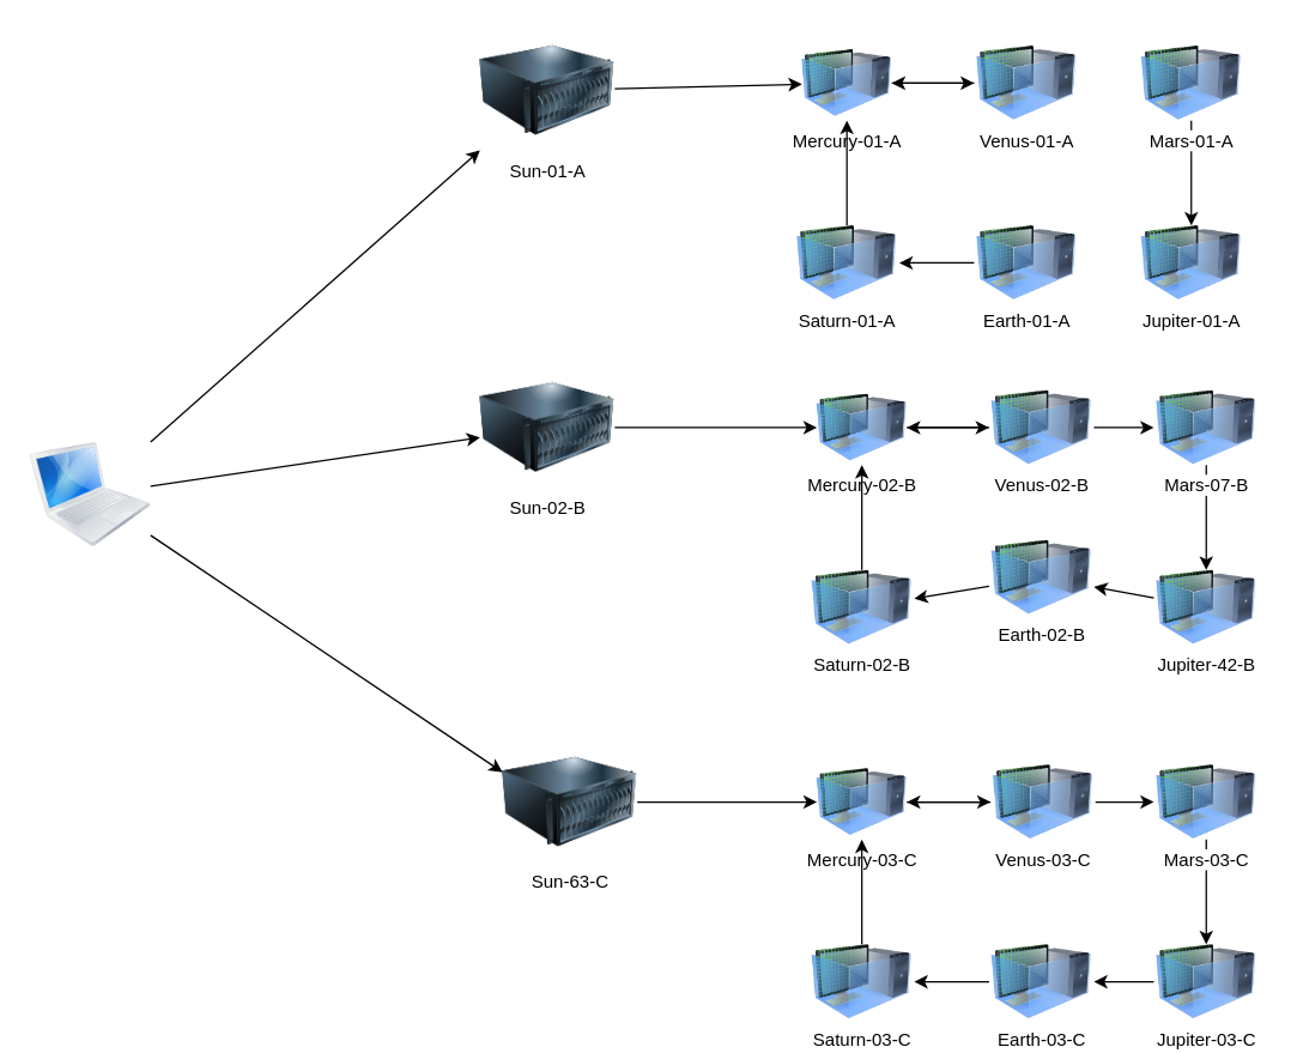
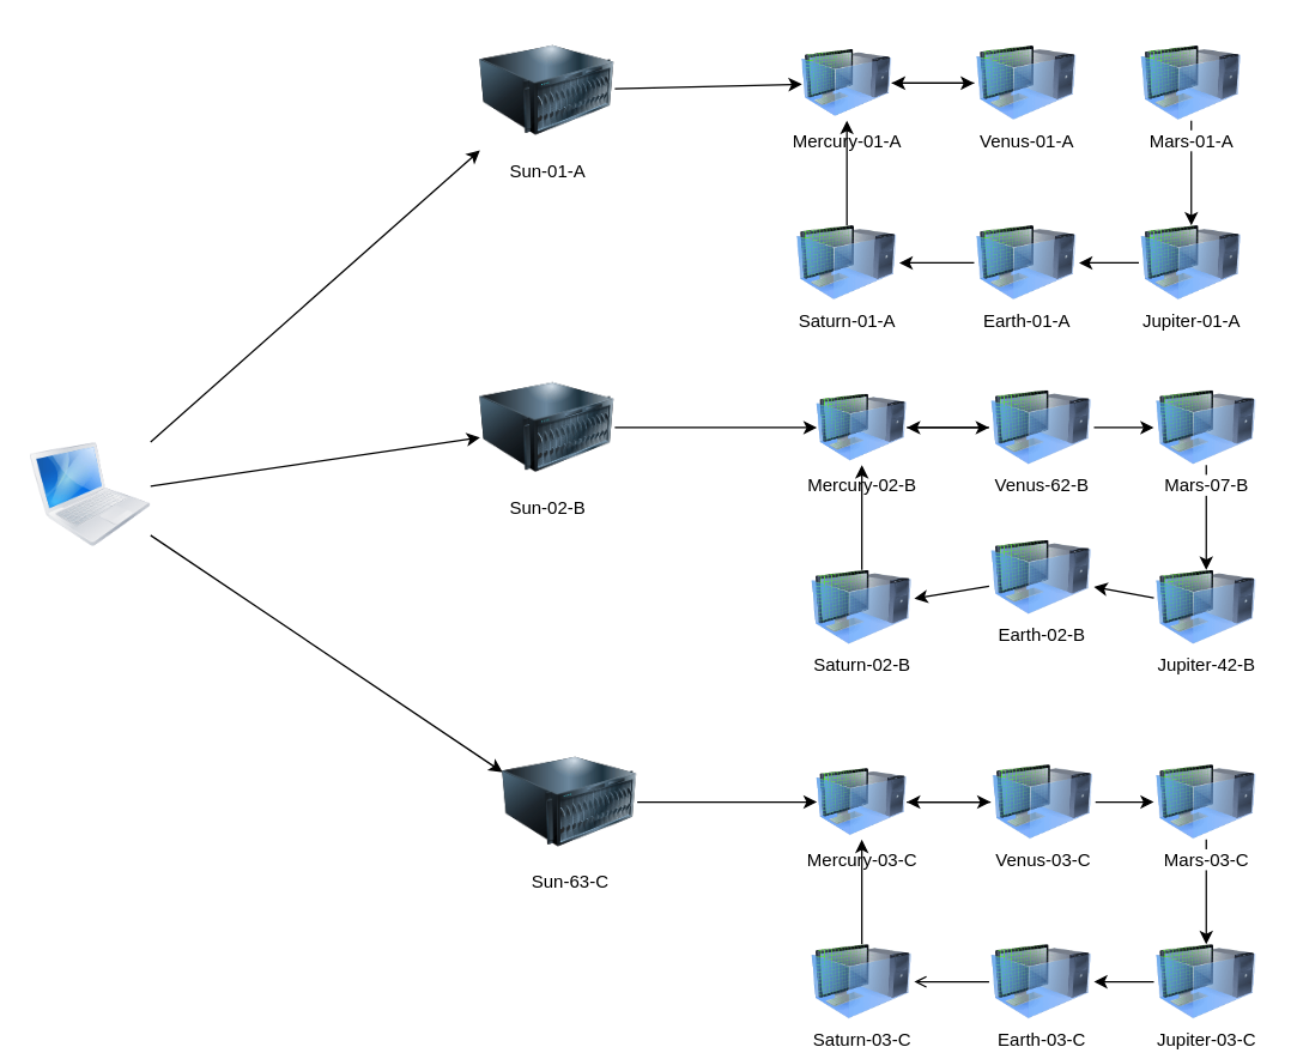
+ <mxCell id="16" value="" style="edgeStyle=none;html=1;" parent="1" source="17" target="15" edge="1"><mxGeometry relative="1" as="geometry" /></mxCell>
- <mxCell id="26" value="Venus-02-B" style="image;html=1;image=img/lib/clip_art/computers/Virtual_Machine_128x128.png" parent="1" vertex="1"><mxGeometry x="660" y="260" width="70" height="50" as="geometry" /></mxCell>
+ <mxCell id="26" value="Venus-62-B" style="image;html=1;image=img/lib/clip_art/computers/Virtual_Machine_128x128.png" parent="1" vertex="1"><mxGeometry x="660" y="260" width="70" height="50" as="geometry" /></mxCell>
- <mxCell id="44" value="" style="edgeStyle=none;html=1;" parent="1" source="45" target="49" edge="1"><mxGeometry relative="1" as="geometry" /></mxCell>
+ <mxCell id="44" value="" style="edgeStyle=none;html=1;endArrow=open;" parent="1" source="45" target="49" edge="1"><mxGeometry relative="1" as="geometry" /></mxCell>
